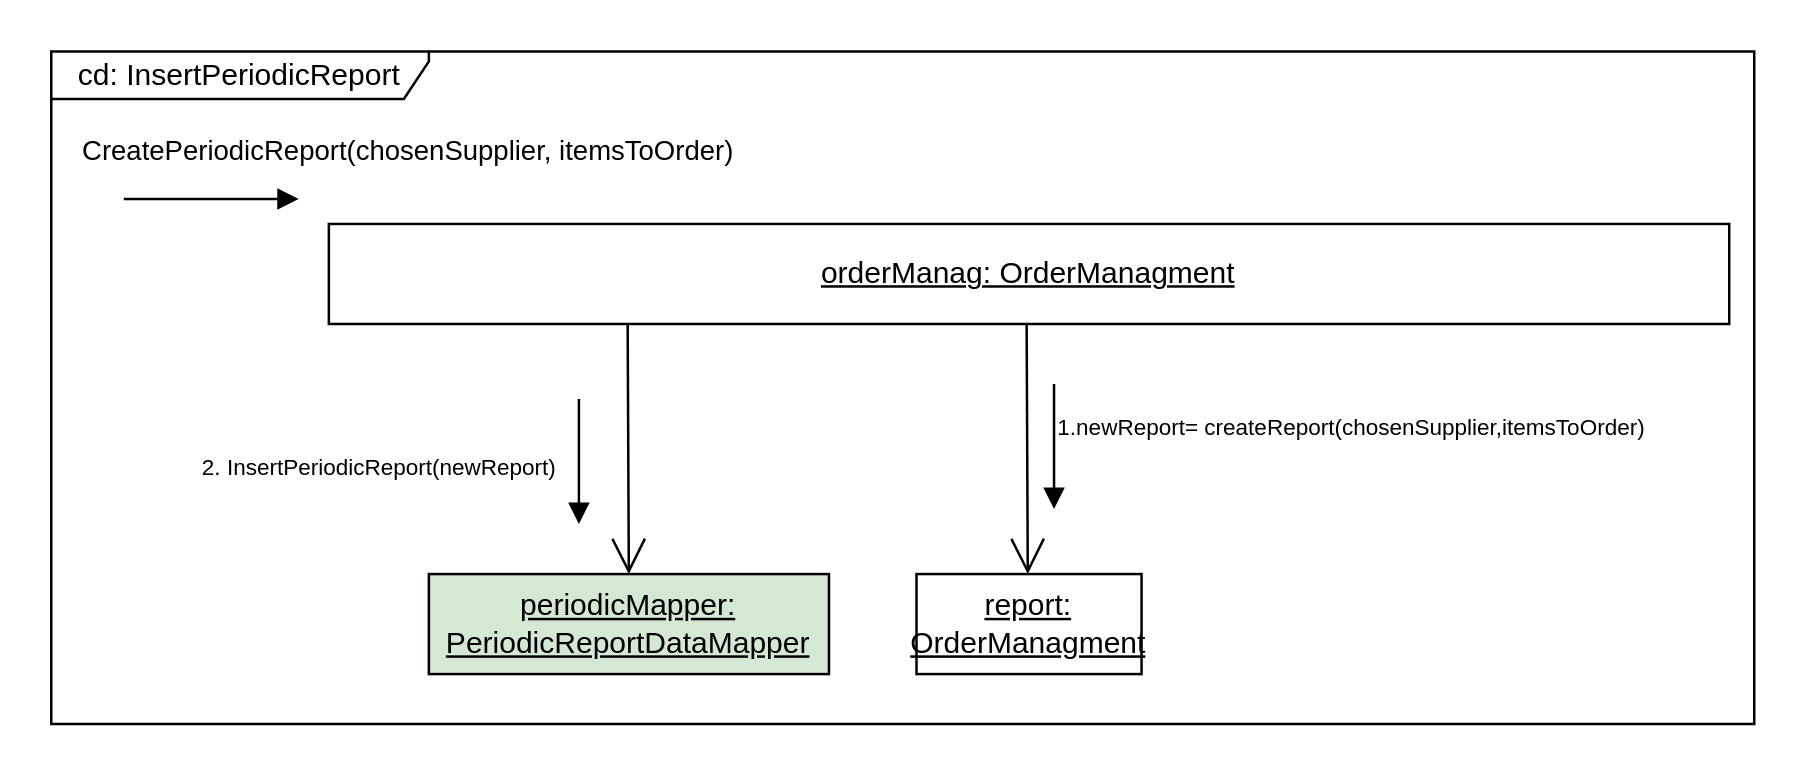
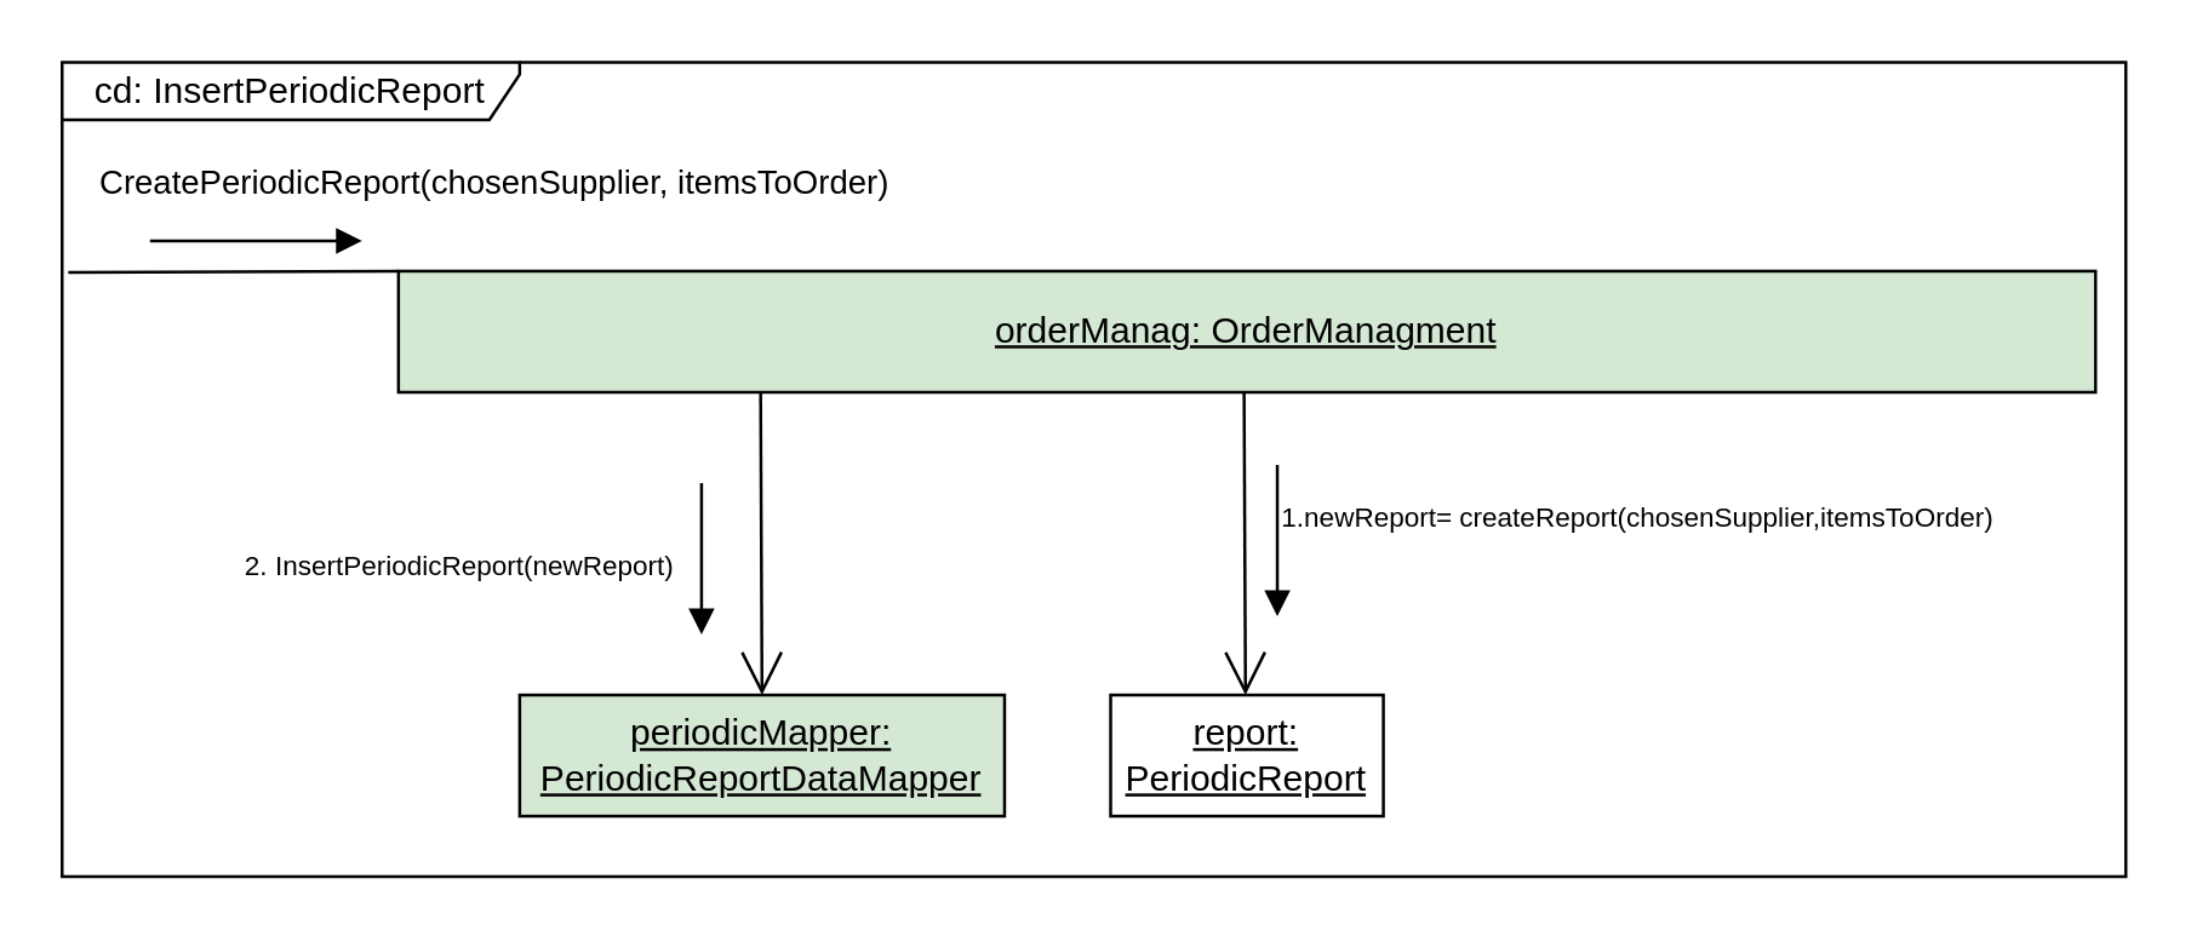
+ <mxCell id="3" style="edgeStyle=none;rounded=0;orthogonalLoop=1;jettySize=auto;html=1;exitX=0.003;exitY=0.258;exitDx=0;exitDy=0;endArrow=none;endFill=0;entryX=0;entryY=0;entryDx=0;entryDy=0;exitPerimeter=0;" edge="1" parent="1" source="2" target="4"><mxGeometry relative="1" as="geometry"><mxPoint x="201" y="110" as="sourcePoint" /></mxGeometry></mxCell>
- <mxCell id="4" value="&lt;u&gt;orderManag: OrderManagment&lt;/u&gt;" style="html=1;whiteSpace=wrap;" vertex="1" parent="1"><mxGeometry x="131" y="89" width="560" height="40" as="geometry" /></mxCell>
+ <mxCell id="4" value="&lt;u&gt;orderManag: OrderManagment&lt;/u&gt;" style="html=1;whiteSpace=wrap;fillColor=#d5e8d4;" vertex="1" parent="1"><mxGeometry x="131" y="89" width="560" height="40" as="geometry" /></mxCell>
- <mxCell id="6" value="&lt;u&gt;report: OrderManagment&lt;/u&gt;" style="html=1;whiteSpace=wrap;" vertex="1" parent="1"><mxGeometry x="366" y="229" width="90" height="40" as="geometry" /></mxCell>
+ <mxCell id="6" value="&lt;u&gt;report: PeriodicReport&lt;/u&gt;" style="html=1;whiteSpace=wrap;" vertex="1" parent="1"><mxGeometry x="366" y="229" width="90" height="40" as="geometry" /></mxCell>
